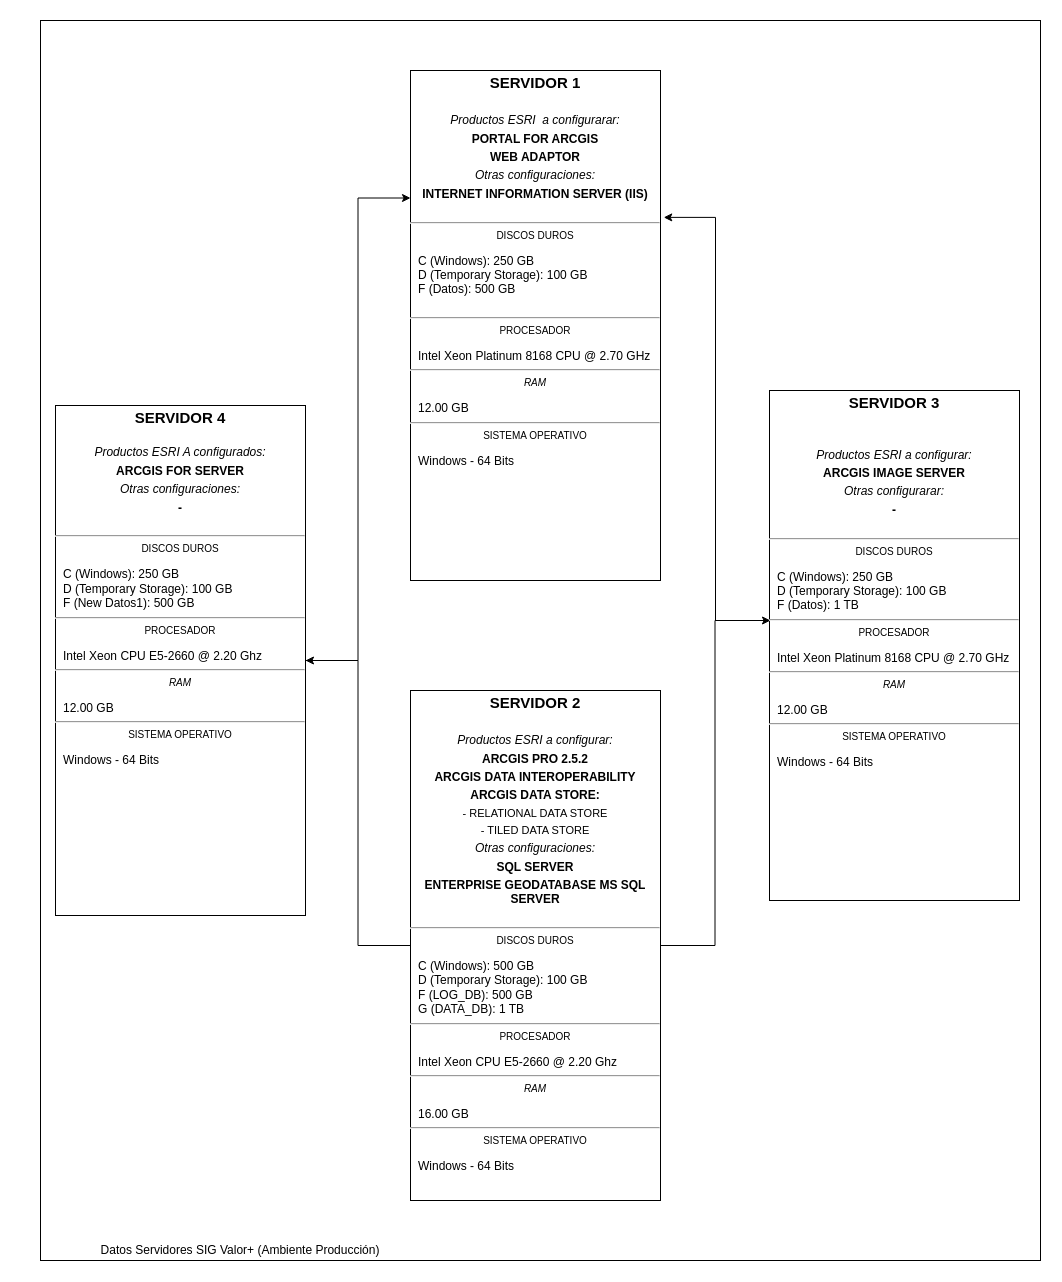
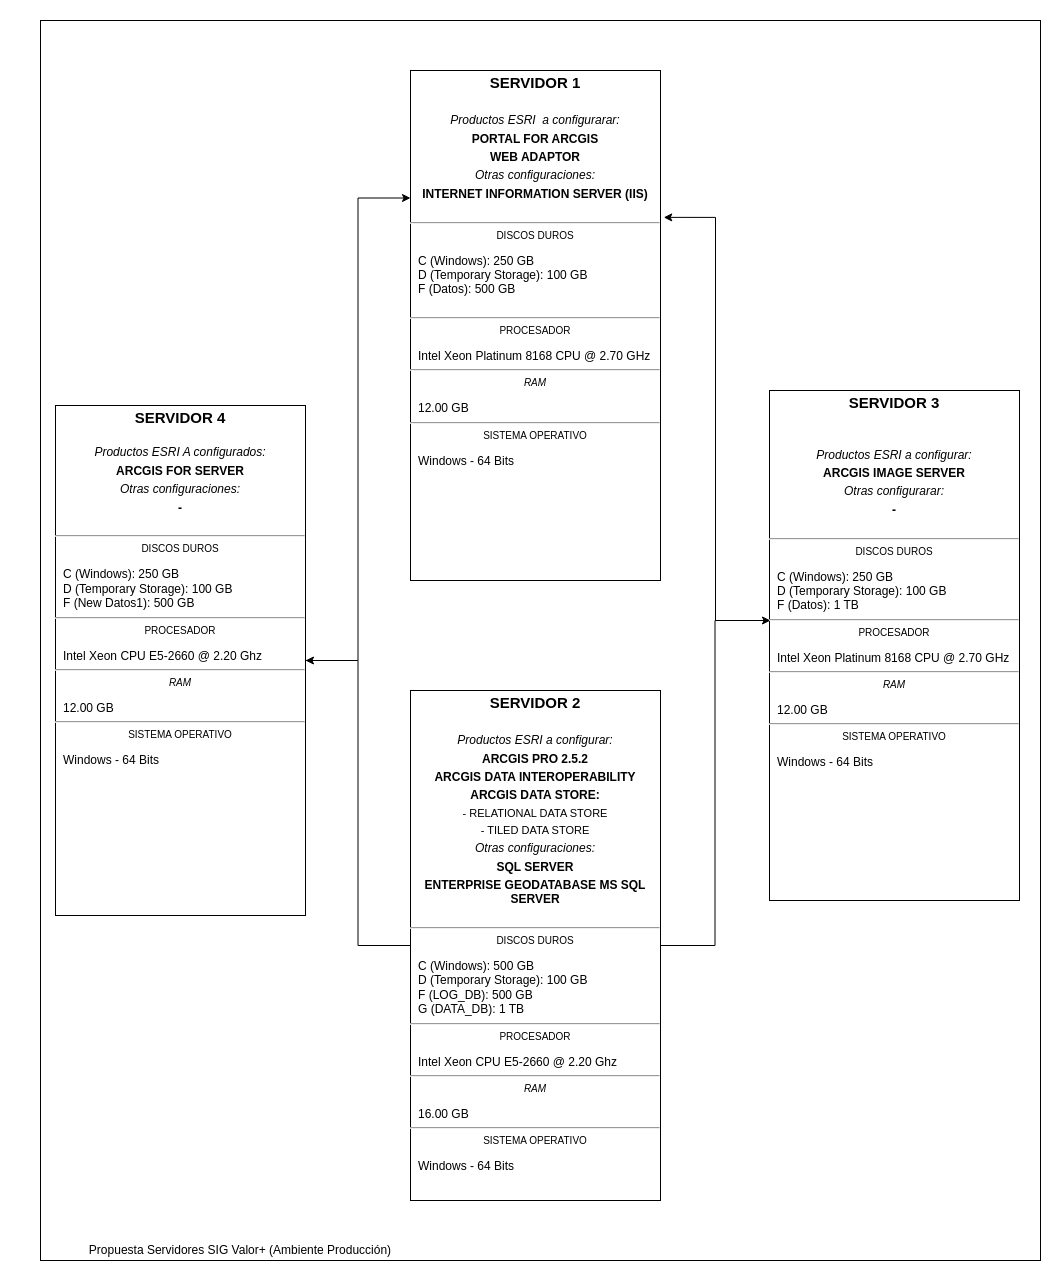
- <mxCell id="11" value="Datos Servidores SIG Valor+ (Ambiente Producción)" style="text;html=1;strokeColor=none;fillColor=none;align=center;verticalAlign=middle;whiteSpace=wrap;rounded=0;" parent="1" vertex="1"><mxGeometry x="20" y="1240" width="440" height="20" as="geometry" /></mxCell>
+ <mxCell id="11" value="Propuesta Servidores SIG Valor+ (Ambiente Producción)" style="text;html=1;strokeColor=none;fillColor=none;align=center;verticalAlign=middle;whiteSpace=wrap;rounded=0;" parent="1" vertex="1"><mxGeometry x="20" y="1240" width="440" height="20" as="geometry" /></mxCell>
